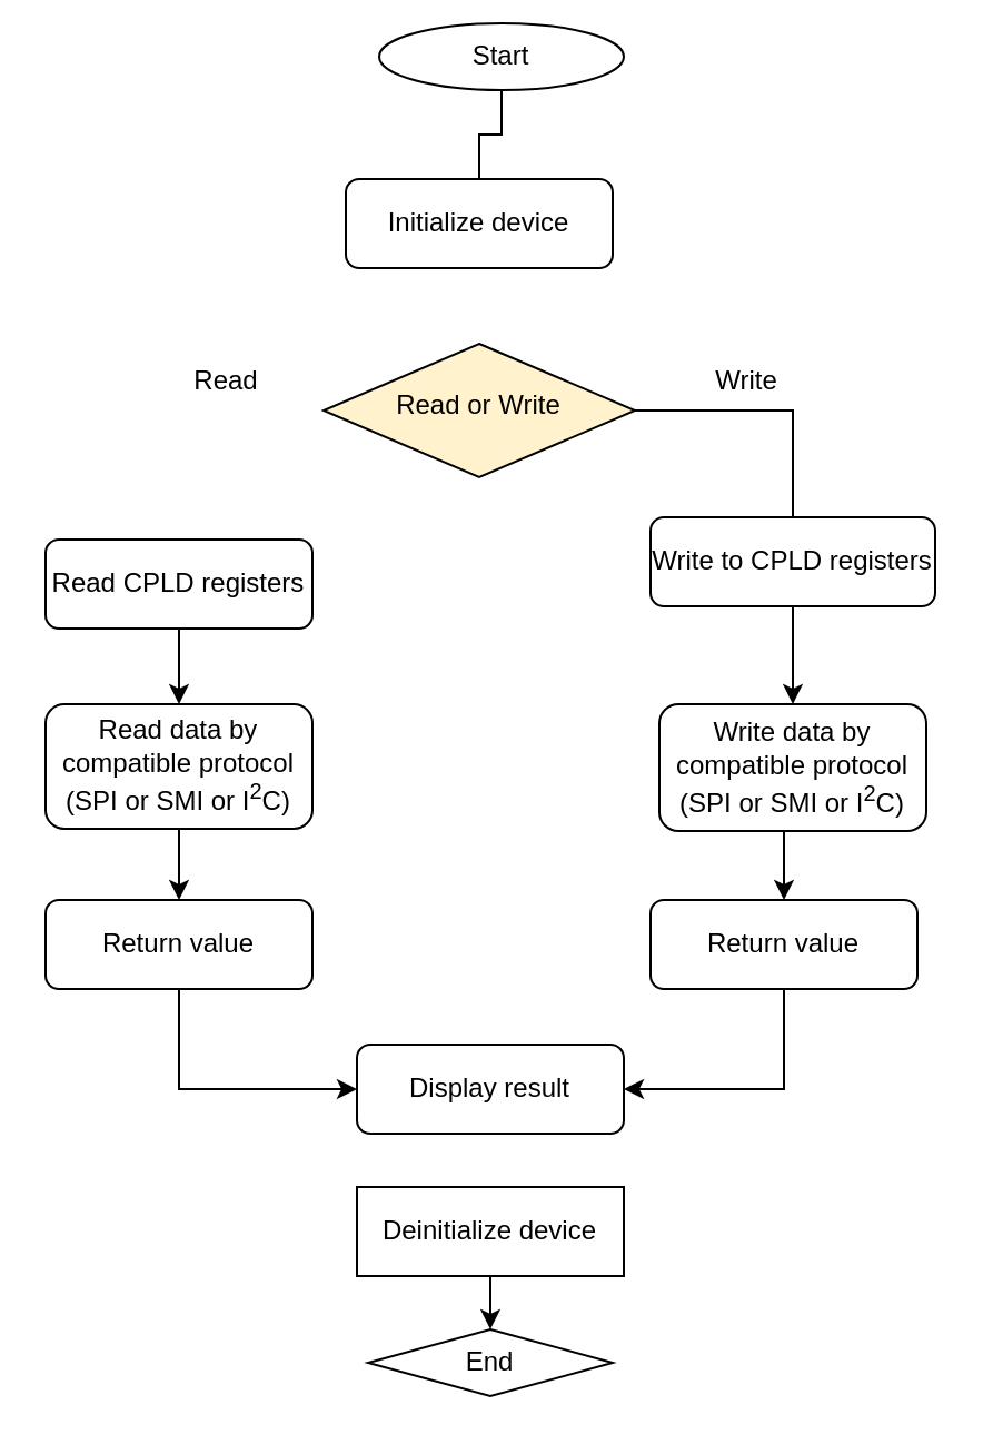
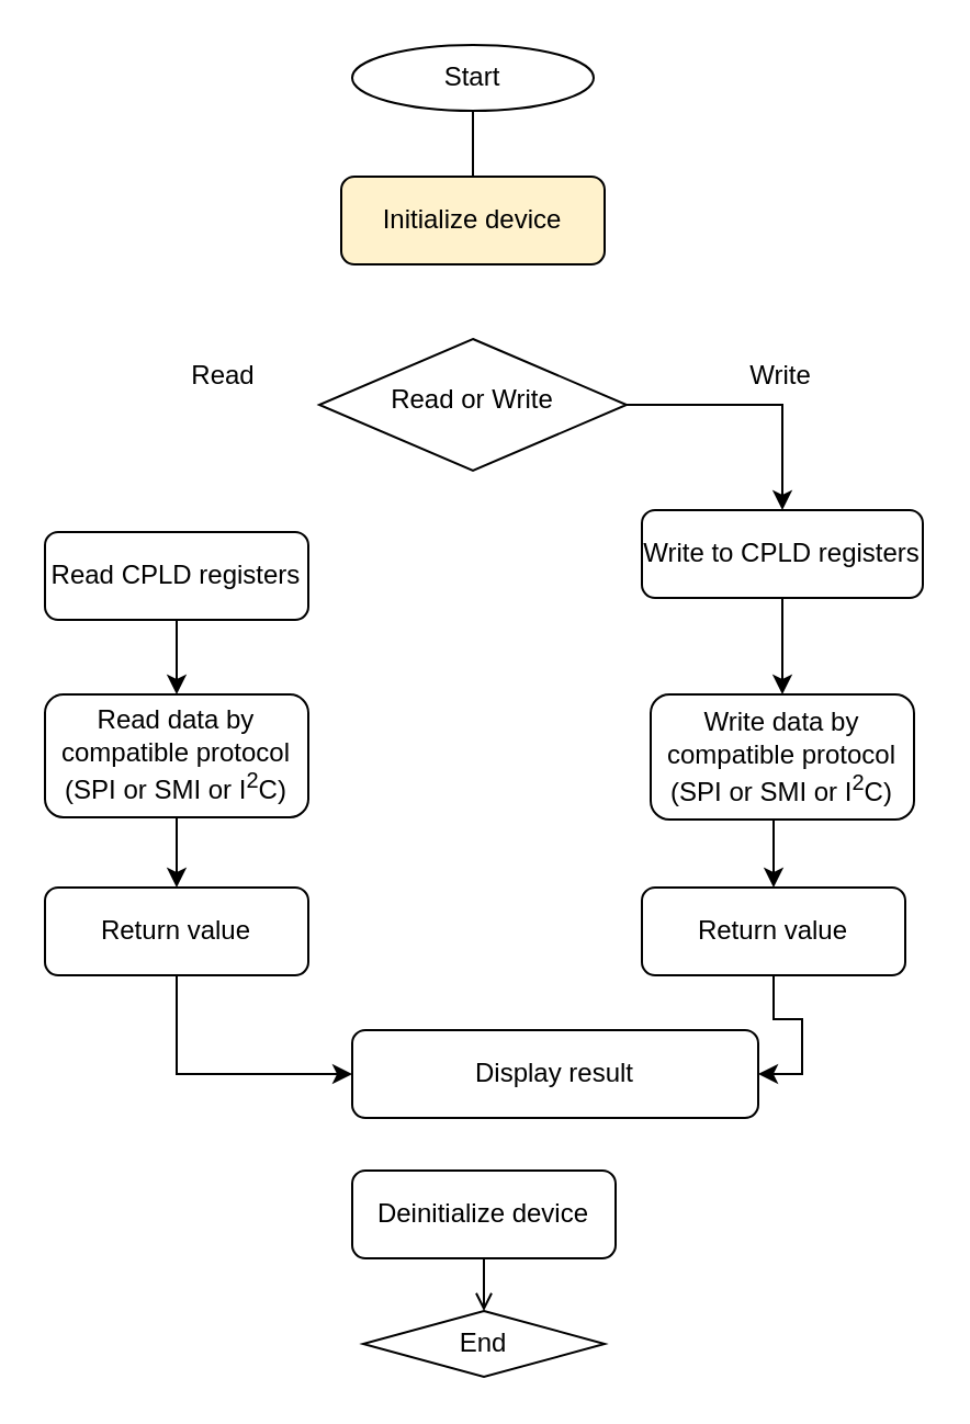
- <mxCell id="6" value="Start" style="ellipse;whiteSpace=wrap;html=1;" vertex="1" parent="1"><mxGeometry x="170" y="10" width="110" height="30" as="geometry" /></mxCell>
+ <mxCell id="6" value="Start" style="ellipse;whiteSpace=wrap;html=1;" vertex="1" parent="1"><mxGeometry x="160" y="20" width="110" height="30" as="geometry" /></mxCell>
- <mxCell id="2" value="Initialize device" style="rounded=1;whiteSpace=wrap;html=1;fontSize=12;glass=0;strokeWidth=1;shadow=0;" parent="1" vertex="1"><mxGeometry x="155" y="80" width="120" height="40" as="geometry" /></mxCell>
+ <mxCell id="2" value="Initialize device" style="rounded=1;whiteSpace=wrap;html=1;fontSize=12;glass=0;strokeWidth=1;shadow=0;fillColor=#fff2cc;" parent="1" vertex="1"><mxGeometry x="155" y="80" width="120" height="40" as="geometry" /></mxCell>
- <mxCell id="24" value="Write" style="text;html=1;align=center;verticalAlign=middle;resizable=0;points=[];autosize=1;" vertex="1" parent="1"><mxGeometry x="316" y="162" width="38" height="18" as="geometry" /></mxCell>
+ <mxCell id="24" value="Write" style="text;html=1;align=center;verticalAlign=middle;resizable=0;points=[];autosize=1;" vertex="1" parent="1"><mxGeometry x="336" y="162" width="38" height="18" as="geometry" /></mxCell>
- <mxCell id="4" value="Read or Write" style="rhombus;whiteSpace=wrap;html=1;shadow=0;fontFamily=Helvetica;fontSize=12;align=center;strokeWidth=1;spacing=6;spacingTop=-4;fillColor=#fff2cc;" parent="1" vertex="1"><mxGeometry x="145" y="154" width="140" height="60" as="geometry" /></mxCell>
+ <mxCell id="4" value="Read or Write" style="rhombus;whiteSpace=wrap;html=1;shadow=0;fontFamily=Helvetica;fontSize=12;align=center;strokeWidth=1;spacing=6;spacingTop=-4;" parent="1" vertex="1"><mxGeometry x="145" y="154" width="140" height="60" as="geometry" /></mxCell>
- <mxCell id="3" style="edgeStyle=orthogonalEdgeStyle;rounded=0;orthogonalLoop=1;jettySize=auto;html=1;exitX=1;exitY=0.5;exitDx=0;exitDy=0;entryX=0.5;entryY=0;entryDx=0;entryDy=0;endArrow=none;" edge="1" parent="1" source="4" target="10"><mxGeometry relative="1" as="geometry" /></mxCell>
+ <mxCell id="3" style="edgeStyle=orthogonalEdgeStyle;rounded=0;orthogonalLoop=1;jettySize=auto;html=1;exitX=1;exitY=0.5;exitDx=0;exitDy=0;entryX=0.5;entryY=0;entryDx=0;entryDy=0;" edge="1" parent="1" source="4" target="10"><mxGeometry relative="1" as="geometry" /></mxCell>
- <mxCell id="19" value="Display result" style="rounded=1;whiteSpace=wrap;html=1;fontSize=12;glass=0;strokeWidth=1;shadow=0;" vertex="1" parent="1"><mxGeometry x="160" y="469" width="120" height="40" as="geometry" /></mxCell>
+ <mxCell id="19" value="Display result" style="rounded=1;whiteSpace=wrap;html=1;fontSize=12;glass=0;strokeWidth=1;shadow=0;" vertex="1" parent="1"><mxGeometry x="160" y="469" width="185" height="40" as="geometry" /></mxCell>
- <mxCell id="21" value="Deinitialize device" style="whiteSpace=wrap;html=1;fontSize=12;glass=0;strokeWidth=1;shadow=0;rounded=0;" vertex="1" parent="1"><mxGeometry x="160" y="533" width="120" height="40" as="geometry" /></mxCell>
+ <mxCell id="21" value="Deinitialize device" style="rounded=1;whiteSpace=wrap;html=1;fontSize=12;glass=0;strokeWidth=1;shadow=0;" vertex="1" parent="1"><mxGeometry x="160" y="533" width="120" height="40" as="geometry" /></mxCell>
- <mxCell id="20" style="edgeStyle=orthogonalEdgeStyle;rounded=0;orthogonalLoop=1;jettySize=auto;html=1;exitX=0.5;exitY=1;exitDx=0;exitDy=0;entryX=0.5;entryY=0;entryDx=0;entryDy=0;" edge="1" parent="1" source="21" target="22"><mxGeometry relative="1" as="geometry" /></mxCell>
+ <mxCell id="20" style="edgeStyle=orthogonalEdgeStyle;rounded=0;orthogonalLoop=1;jettySize=auto;html=1;exitX=0.5;exitY=1;exitDx=0;exitDy=0;entryX=0.5;entryY=0;entryDx=0;entryDy=0;endArrow=open;" edge="1" parent="1" source="21" target="22"><mxGeometry relative="1" as="geometry" /></mxCell>
